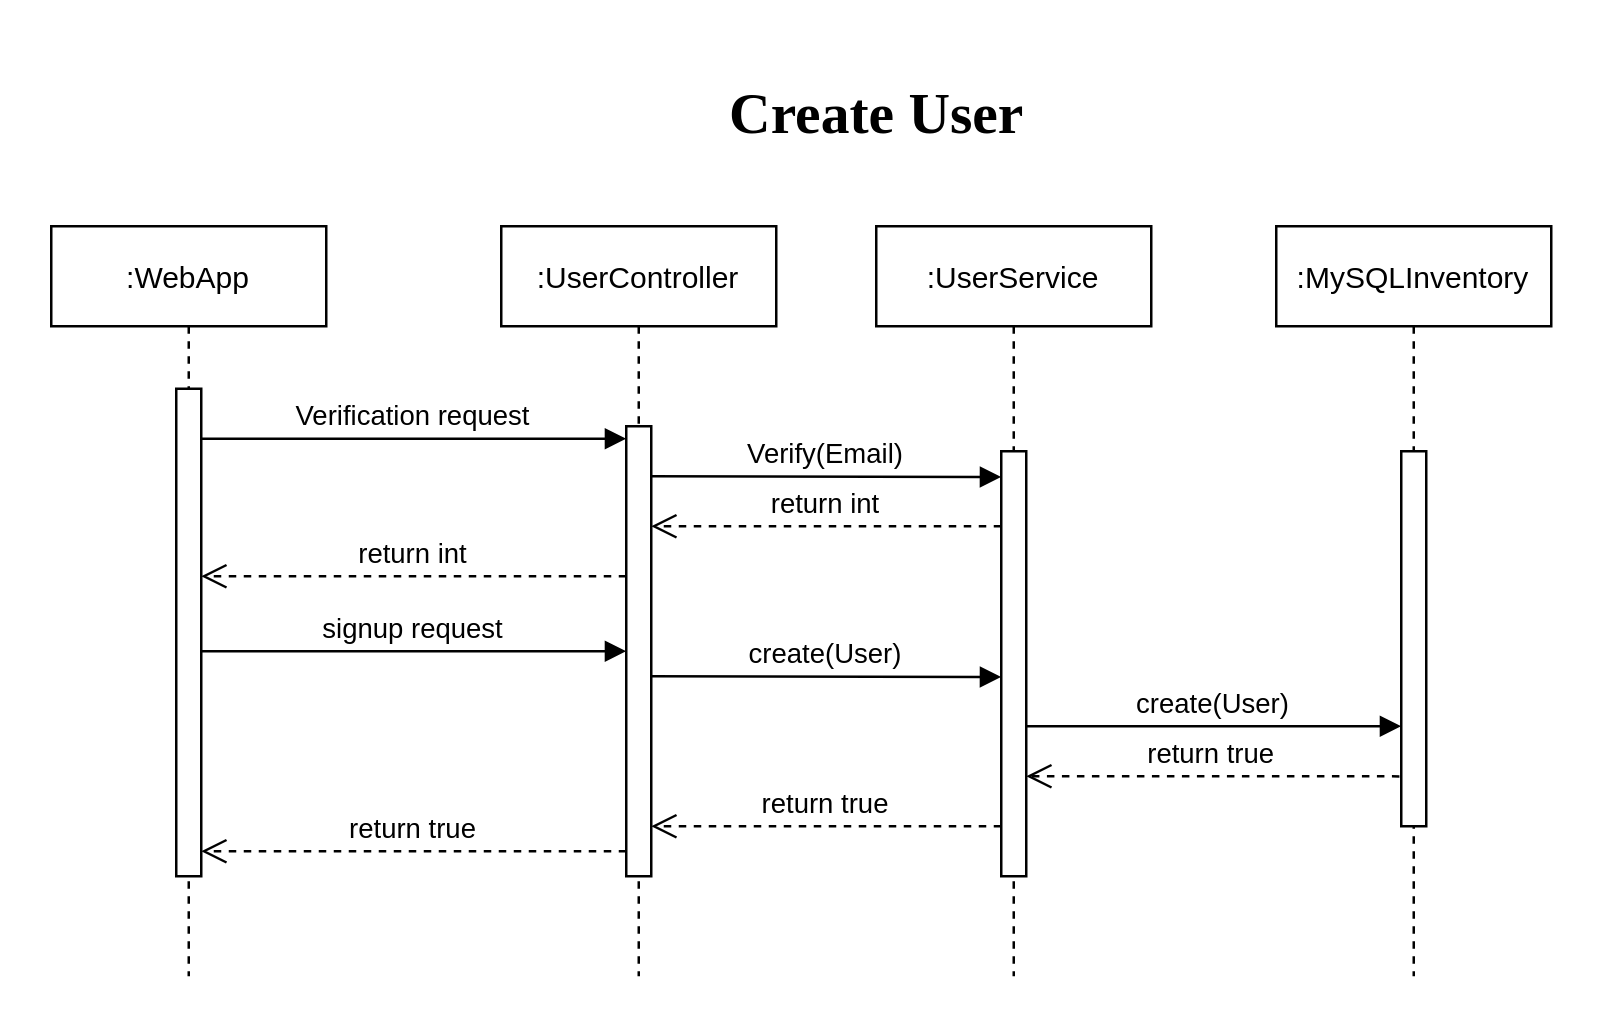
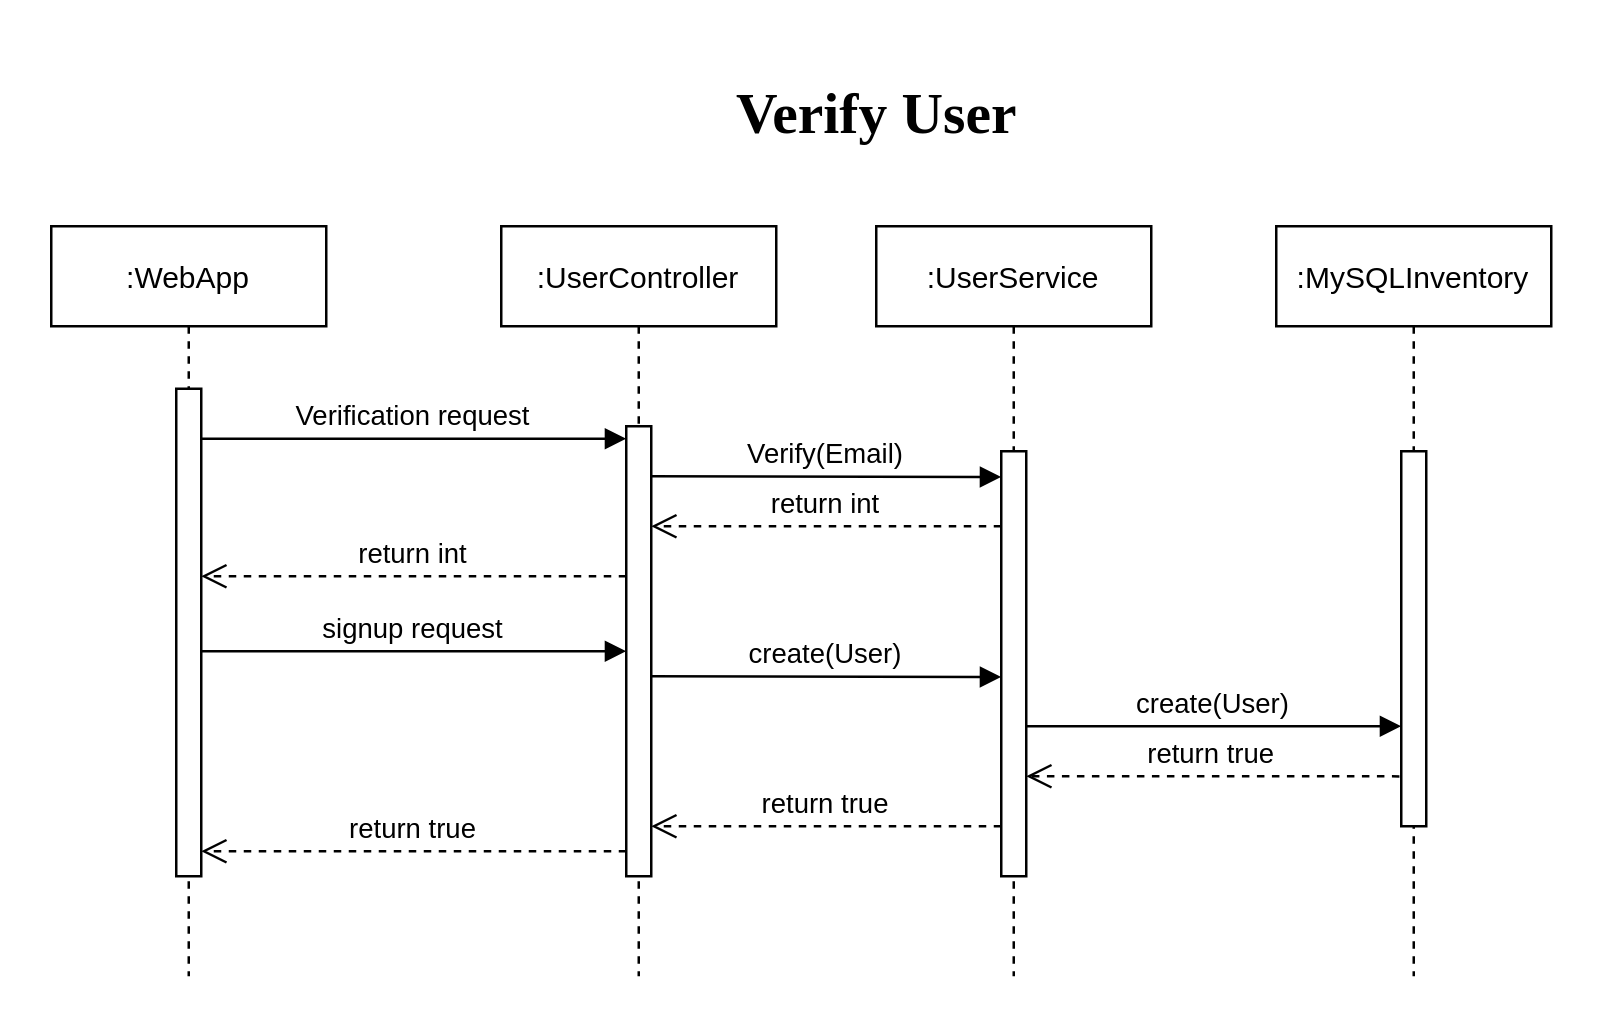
- <mxCell id="10" value="&lt;h1&gt;&lt;font face=&quot;Tahoma&quot;&gt;&lt;span style=&quot;font-size: 23px&quot;&gt;Create User&lt;/span&gt;&lt;/font&gt;&lt;/h1&gt;" style="text;html=1;align=center;verticalAlign=middle;resizable=0;points=[];autosize=1;" parent="1" vertex="1"><mxGeometry x="275" y="20" width="150" height="50" as="geometry" /></mxCell>
+ <mxCell id="10" value="&lt;h1&gt;&lt;font face=&quot;Tahoma&quot;&gt;&lt;span style=&quot;font-size: 23px&quot;&gt;Verify User&lt;/span&gt;&lt;/font&gt;&lt;/h1&gt;" style="text;html=1;align=center;verticalAlign=middle;resizable=0;points=[];autosize=1;" parent="1" vertex="1"><mxGeometry x="275" y="20" width="150" height="50" as="geometry" /></mxCell>
